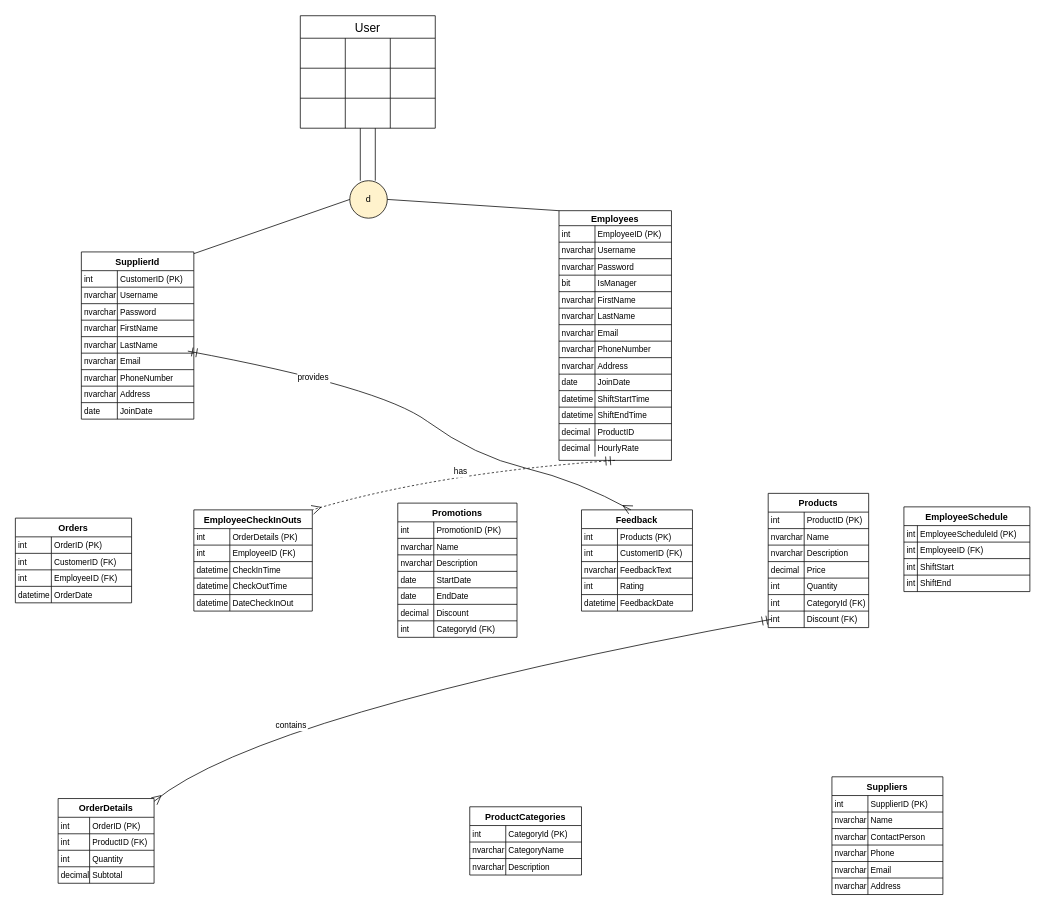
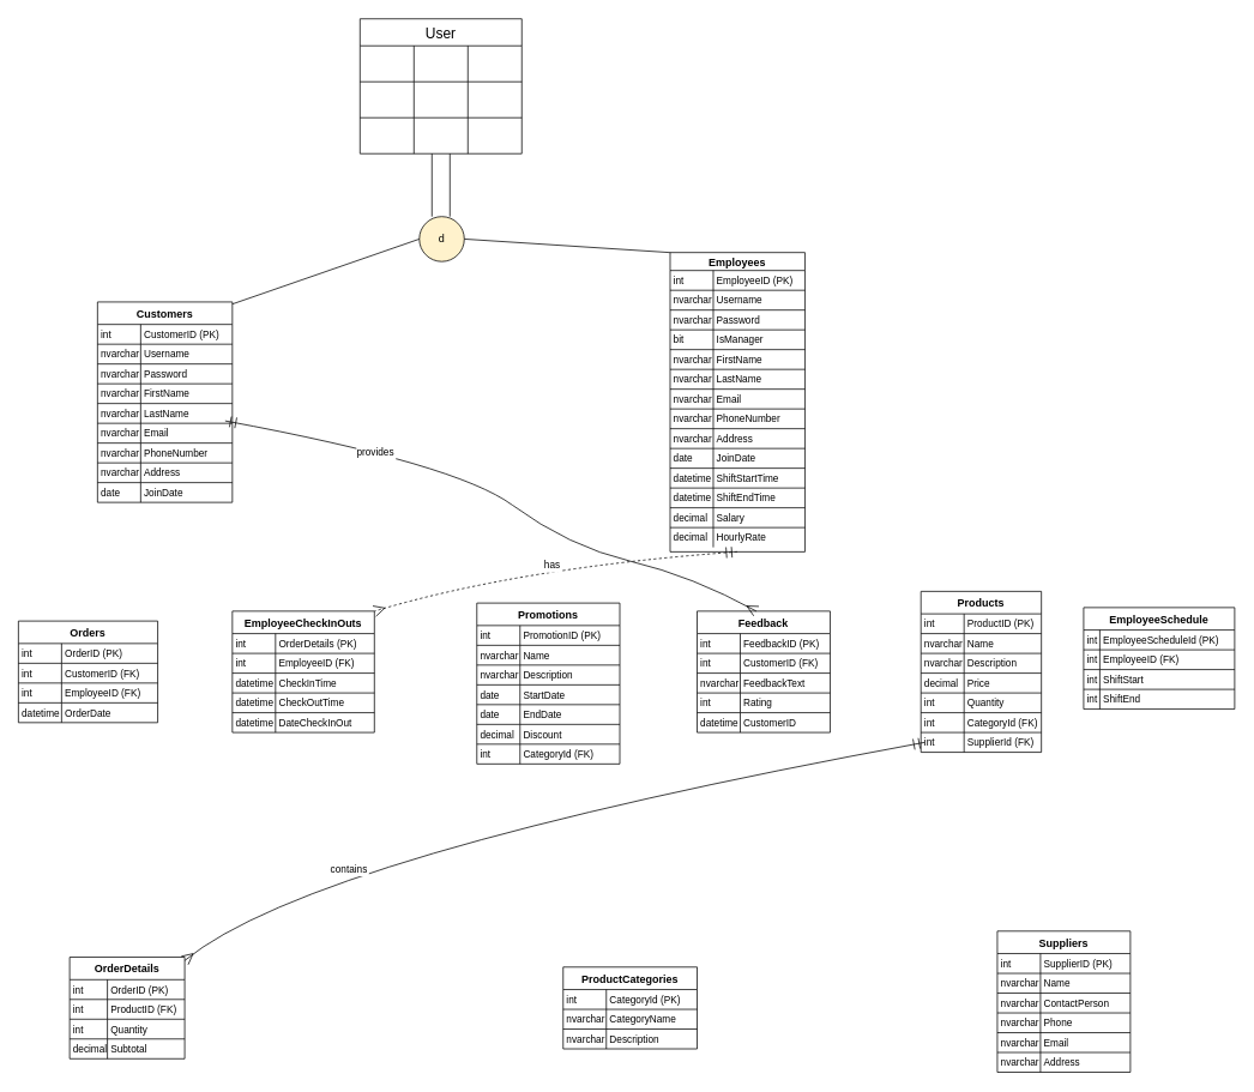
- <mxCell id="58" value="SupplierId" style="shape=table;startSize=25;container=1;collapsible=0;childLayout=tableLayout;fixedRows=1;rowLines=1;fontStyle=1;align=center;resizeLast=1;" parent="1" vertex="1"><mxGeometry x="108" y="335" width="150" height="223" as="geometry" /></mxCell>
+ <mxCell id="58" value="Customers" style="shape=table;startSize=25;container=1;collapsible=0;childLayout=tableLayout;fixedRows=1;rowLines=1;fontStyle=1;align=center;resizeLast=1;" parent="1" vertex="1"><mxGeometry x="108" y="335" width="150" height="223" as="geometry" /></mxCell>
- <mxCell id="41" value="ProductID" style="shape=partialRectangle;connectable=0;fillColor=none;top=0;left=0;bottom=0;right=0;align=left;spacingLeft=2;overflow=hidden;fontSize=11;" parent="39" vertex="1"><mxGeometry x="48" width="102" height="22" as="geometry"><mxRectangle width="102" height="22" as="alternateBounds" /></mxGeometry></mxCell>
+ <mxCell id="41" value="Salary" style="shape=partialRectangle;connectable=0;fillColor=none;top=0;left=0;bottom=0;right=0;align=left;spacingLeft=2;overflow=hidden;fontSize=11;" parent="39" vertex="1"><mxGeometry x="48" width="102" height="22" as="geometry"><mxRectangle width="102" height="22" as="alternateBounds" /></mxGeometry></mxCell>
- <mxCell id="140" value="Products (PK)" style="shape=partialRectangle;connectable=0;fillColor=none;top=0;left=0;bottom=0;right=0;align=left;spacingLeft=2;overflow=hidden;fontSize=11;" parent="138" vertex="1"><mxGeometry x="48" width="100" height="22" as="geometry"><mxRectangle width="100" height="22" as="alternateBounds" /></mxGeometry></mxCell>
+ <mxCell id="140" value="FeedbackID (PK)" style="shape=partialRectangle;connectable=0;fillColor=none;top=0;left=0;bottom=0;right=0;align=left;spacingLeft=2;overflow=hidden;fontSize=11;" parent="138" vertex="1"><mxGeometry x="48" width="100" height="22" as="geometry"><mxRectangle width="100" height="22" as="alternateBounds" /></mxGeometry></mxCell>
- <mxCell id="152" value="FeedbackDate" style="shape=partialRectangle;connectable=0;fillColor=none;top=0;left=0;bottom=0;right=0;align=left;spacingLeft=2;overflow=hidden;fontSize=11;" parent="150" vertex="1"><mxGeometry x="48" width="100" height="22" as="geometry"><mxRectangle width="100" height="22" as="alternateBounds" /></mxGeometry></mxCell>
+ <mxCell id="152" value="CustomerID" style="shape=partialRectangle;connectable=0;fillColor=none;top=0;left=0;bottom=0;right=0;align=left;spacingLeft=2;overflow=hidden;fontSize=11;" parent="150" vertex="1"><mxGeometry x="48" width="100" height="22" as="geometry"><mxRectangle width="100" height="22" as="alternateBounds" /></mxGeometry></mxCell>
- <mxCell id="123" value="Discount (FK)" style="shape=partialRectangle;connectable=0;fillColor=none;top=0;left=0;bottom=0;right=0;align=left;spacingLeft=2;overflow=hidden;fontSize=11;" parent="121" vertex="1"><mxGeometry x="48" width="86" height="22" as="geometry"><mxRectangle width="86" height="22" as="alternateBounds" /></mxGeometry></mxCell>
+ <mxCell id="123" value="SupplierId (FK)" style="shape=partialRectangle;connectable=0;fillColor=none;top=0;left=0;bottom=0;right=0;align=left;spacingLeft=2;overflow=hidden;fontSize=11;" parent="121" vertex="1"><mxGeometry x="48" width="86" height="22" as="geometry"><mxRectangle width="86" height="22" as="alternateBounds" /></mxGeometry></mxCell>
